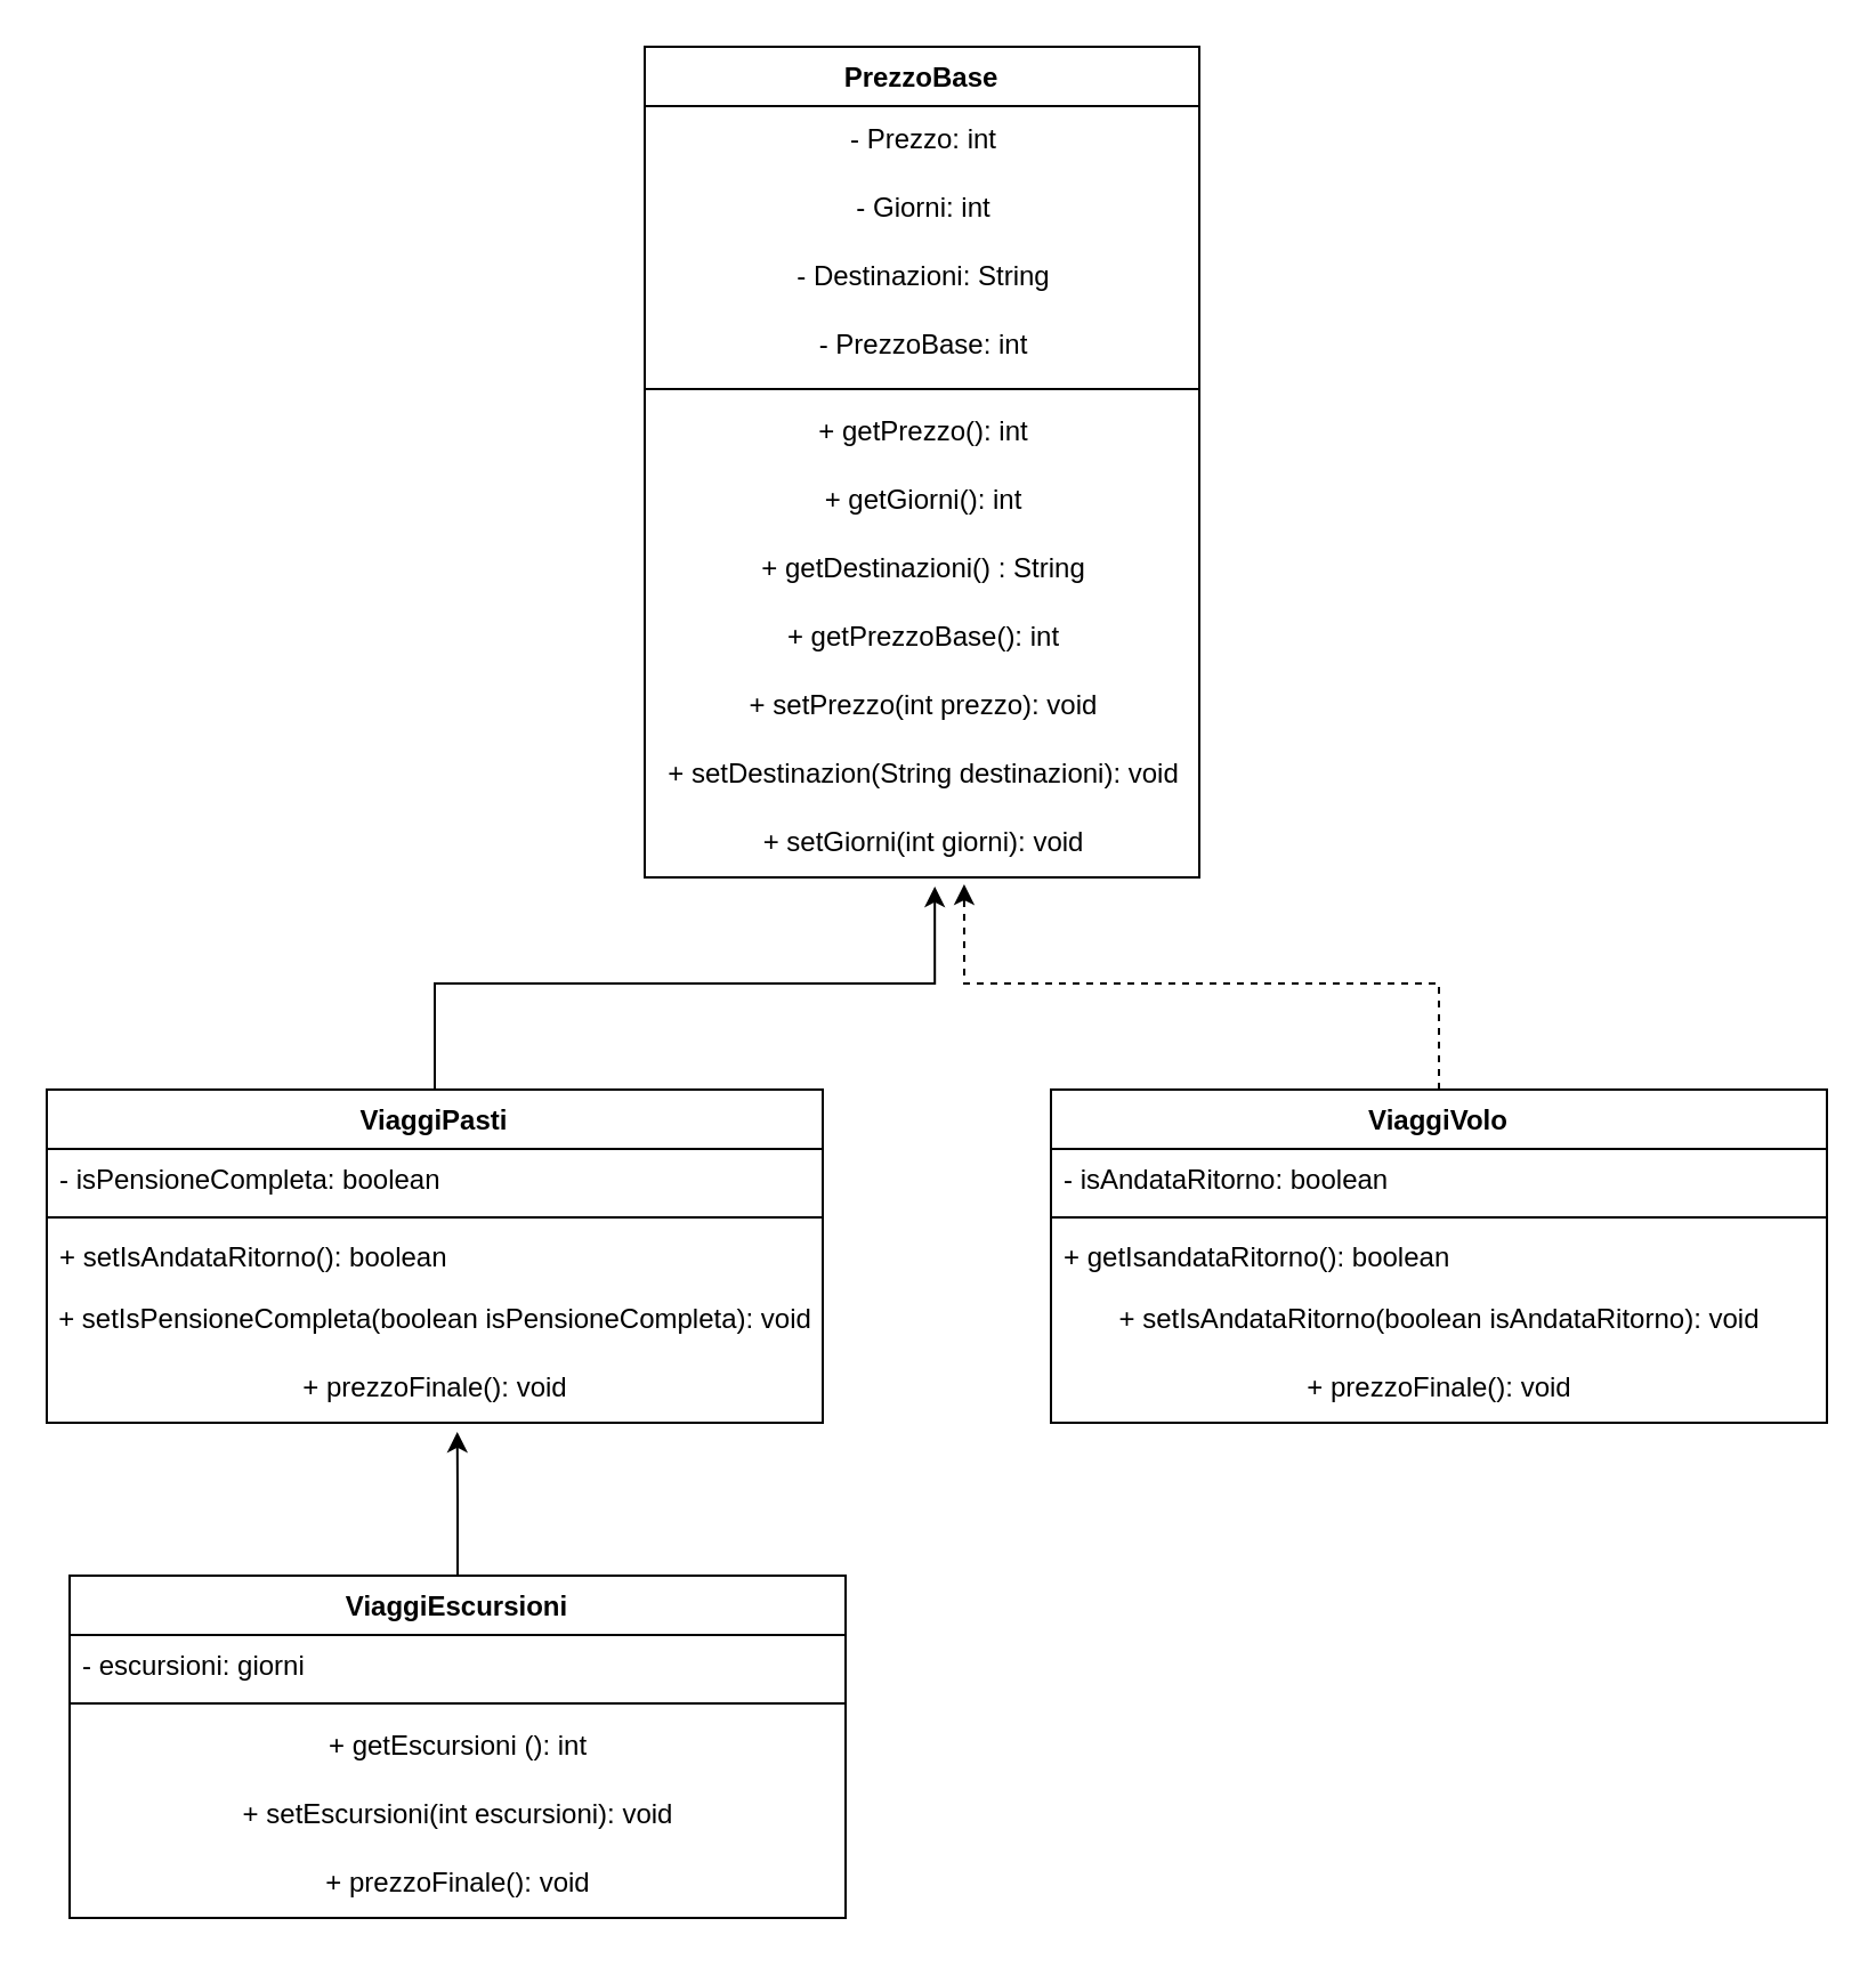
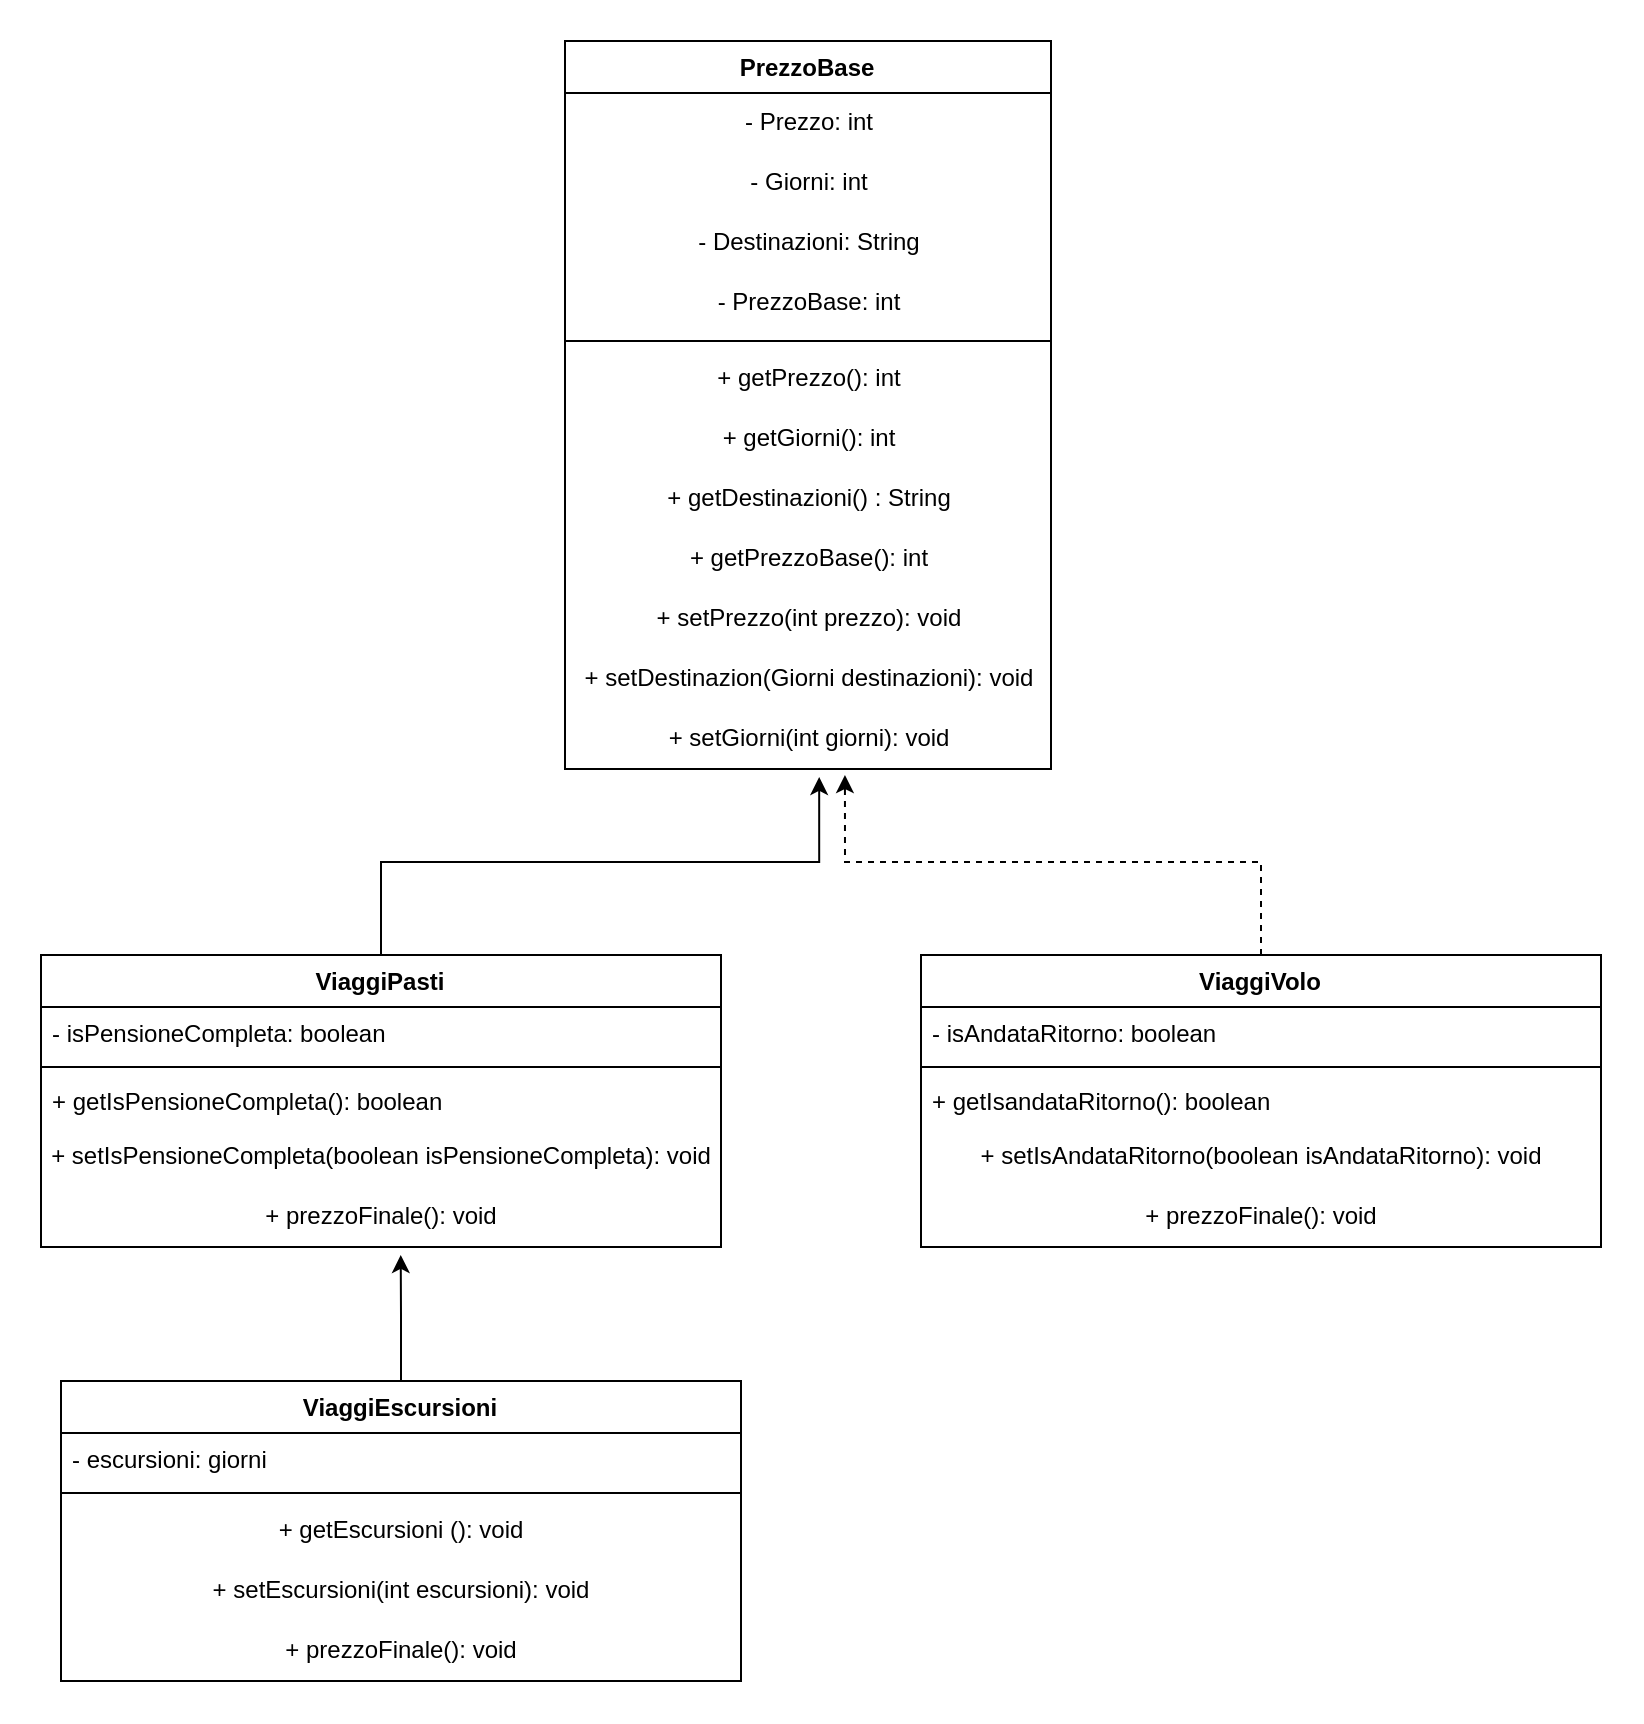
- <mxCell id="13" value="+ setDestinazion(String destinazioni): void" style="text;html=1;align=center;verticalAlign=middle;resizable=0;points=[];autosize=1;strokeColor=none;fillColor=none;" vertex="1" parent="2"><mxGeometry y="304" width="243" height="30" as="geometry" /></mxCell>
+ <mxCell id="13" value="+ setDestinazion(Giorni destinazioni): void" style="text;html=1;align=center;verticalAlign=middle;resizable=0;points=[];autosize=1;strokeColor=none;fillColor=none;" vertex="1" parent="2"><mxGeometry y="304" width="243" height="30" as="geometry" /></mxCell>
- <mxCell id="18" value="+ setIsAndataRitorno(): boolean&amp;nbsp;" style="text;strokeColor=none;fillColor=none;align=left;verticalAlign=top;spacingLeft=4;spacingRight=4;overflow=hidden;rotatable=0;points=[[0,0.5],[1,0.5]];portConstraint=eastwest;whiteSpace=wrap;html=1;" vertex="1" parent="15"><mxGeometry y="60" width="340" height="26" as="geometry" /></mxCell>
+ <mxCell id="18" value="+ getIsPensioneCompleta(): boolean&amp;nbsp;" style="text;strokeColor=none;fillColor=none;align=left;verticalAlign=top;spacingLeft=4;spacingRight=4;overflow=hidden;rotatable=0;points=[[0,0.5],[1,0.5]];portConstraint=eastwest;whiteSpace=wrap;html=1;" vertex="1" parent="15"><mxGeometry y="60" width="340" height="26" as="geometry" /></mxCell>
- <mxCell id="30" value="+ getEscursioni (): int" style="text;html=1;align=center;verticalAlign=middle;resizable=0;points=[];autosize=1;strokeColor=none;fillColor=none;" vertex="1" parent="27"><mxGeometry y="60" width="340" height="30" as="geometry" /></mxCell>
+ <mxCell id="30" value="+ getEscursioni (): void" style="text;html=1;align=center;verticalAlign=middle;resizable=0;points=[];autosize=1;strokeColor=none;fillColor=none;" vertex="1" parent="27"><mxGeometry y="60" width="340" height="30" as="geometry" /></mxCell>
